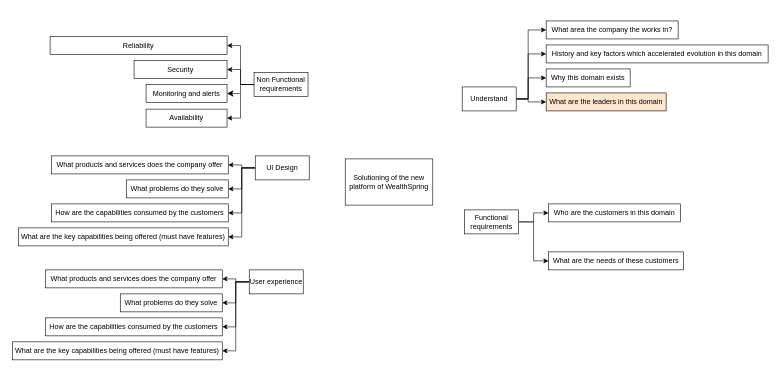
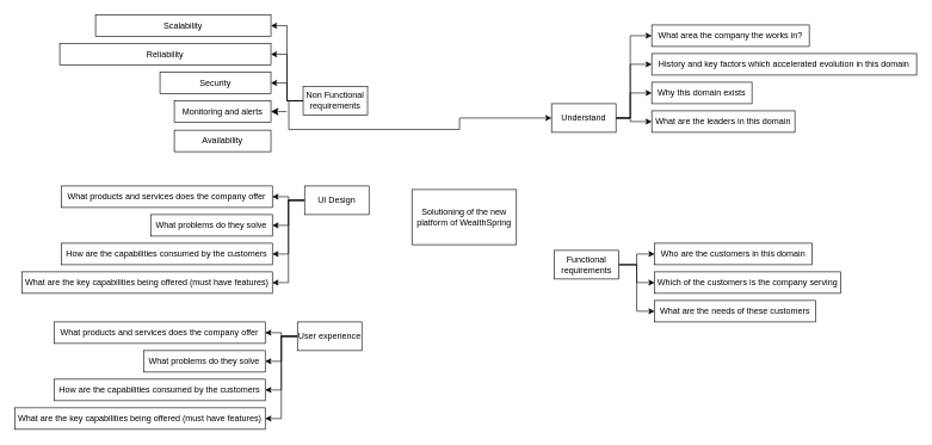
+ <mxCell id="29" value="Scalability" style="rounded=0;whiteSpace=wrap;html=1;" vertex="1" parent="1"><mxGeometry x="133" y="20" width="245" height="30" as="geometry" /></mxCell>
+ <mxCell id="20" style="edgeStyle=orthogonalEdgeStyle;rounded=0;orthogonalLoop=1;jettySize=auto;html=1;exitX=0;exitY=0.5;exitDx=0;exitDy=0;entryX=1;entryY=0.5;entryDx=0;entryDy=0;" edge="1" parent="1" source="21" target="29"><mxGeometry relative="1" as="geometry" /></mxCell>
- <mxCell id="25" value="What are the leaders in this domain" style="rounded=0;whiteSpace=wrap;html=1;fillColor=#ffe6cc;" vertex="1" parent="1"><mxGeometry x="910" y="154" width="200" height="30" as="geometry" /></mxCell>
+ <mxCell id="25" value="What are the leaders in this domain" style="rounded=0;whiteSpace=wrap;html=1;" vertex="1" parent="1"><mxGeometry x="910" y="154" width="200" height="30" as="geometry" /></mxCell>
- <mxCell id="17" style="edgeStyle=orthogonalEdgeStyle;rounded=0;orthogonalLoop=1;jettySize=auto;html=1;exitX=0;exitY=0.5;exitDx=0;exitDy=0;entryX=1;entryY=0.5;entryDx=0;entryDy=0;" edge="1" parent="1" source="21" target="46"><mxGeometry relative="1" as="geometry" /></mxCell>
+ <mxCell id="17" style="edgeStyle=orthogonalEdgeStyle;rounded=0;orthogonalLoop=1;jettySize=auto;html=1;exitX=0;exitY=0.5;exitDx=0;exitDy=0;" edge="1" parent="1" source="21" target="7"><mxGeometry relative="1" as="geometry" /></mxCell>
+ <mxCell id="9" style="edgeStyle=orthogonalEdgeStyle;rounded=0;orthogonalLoop=1;jettySize=auto;html=1;exitX=1;exitY=0.5;exitDx=0;exitDy=0;entryX=0;entryY=0.5;entryDx=0;entryDy=0;" edge="1" parent="1" source="11" target="28"><mxGeometry relative="1" as="geometry" /></mxCell>
+ <mxCell id="28" value="Which of the customers is the company serving" style="rounded=0;whiteSpace=wrap;html=1;" vertex="1" parent="1"><mxGeometry x="914" y="379" width="260" height="30" as="geometry" /></mxCell>
